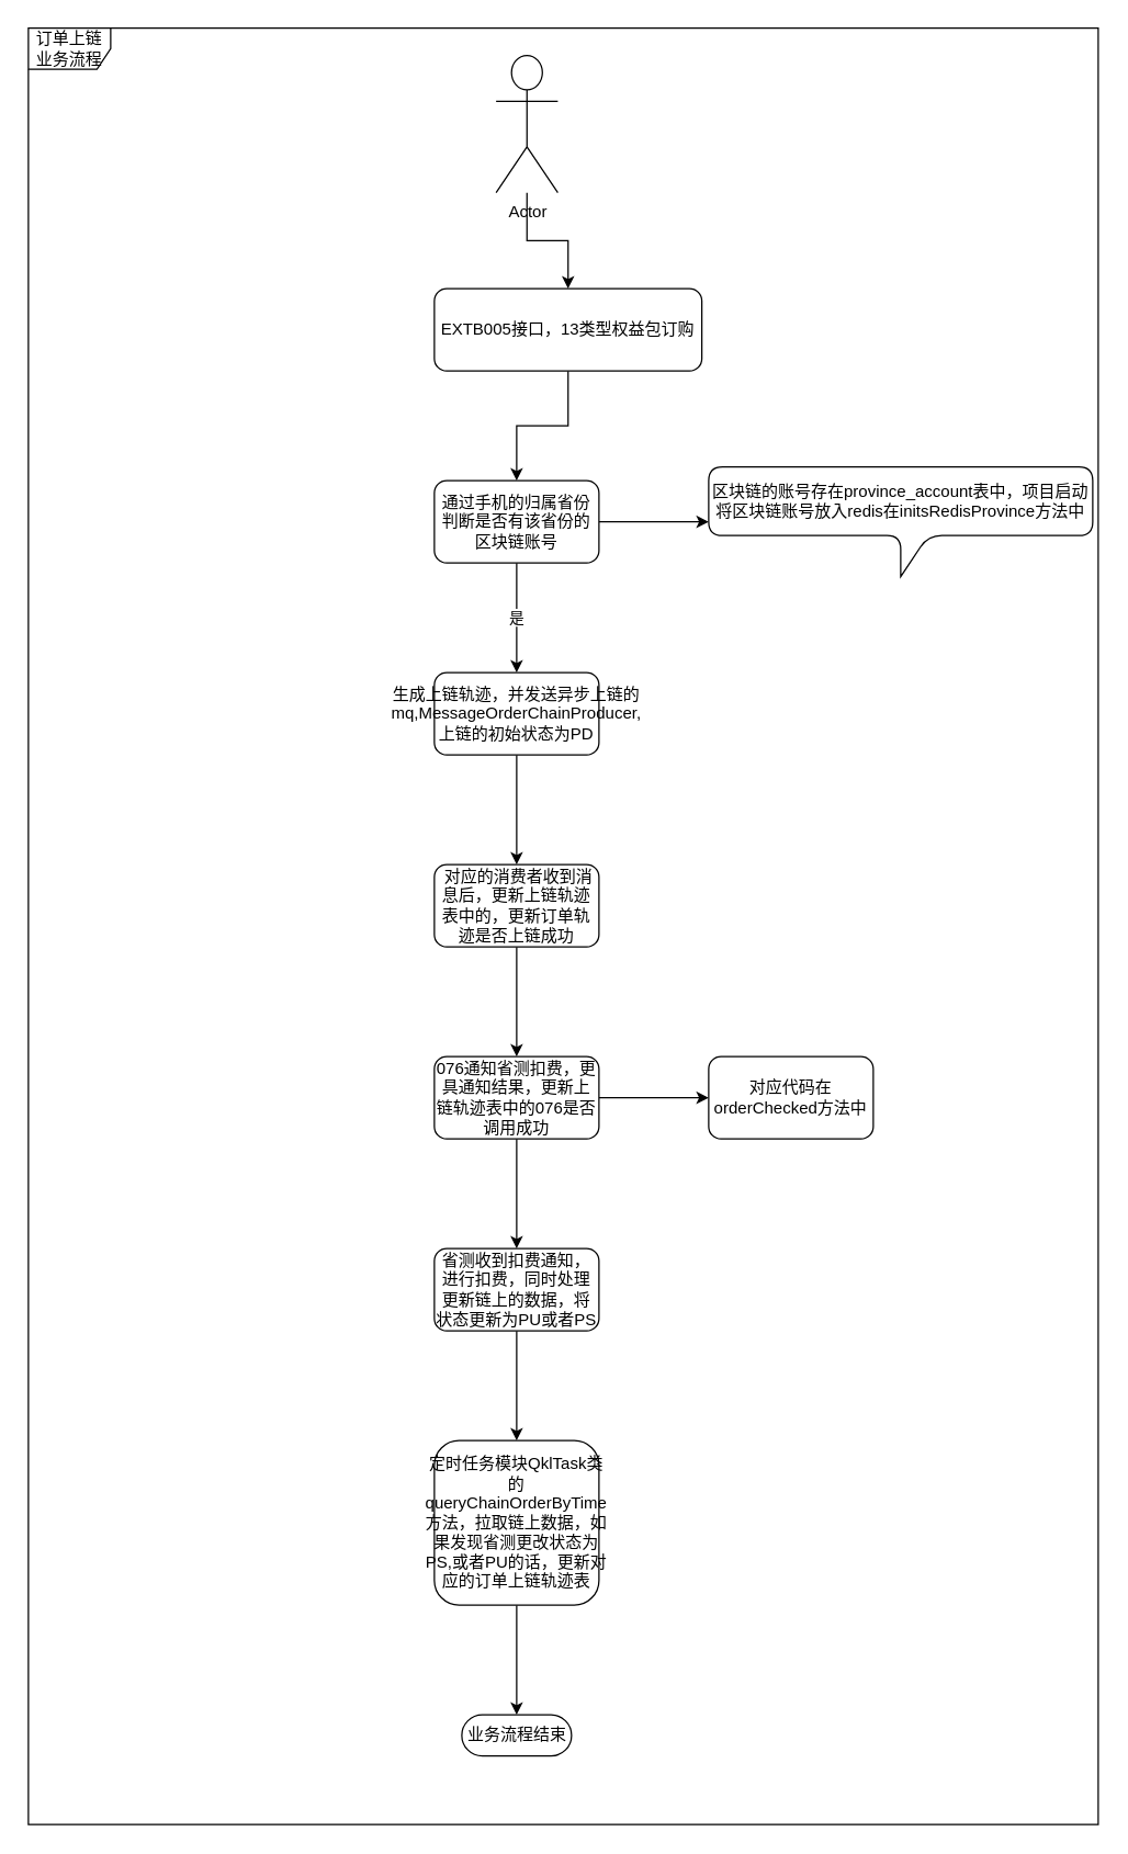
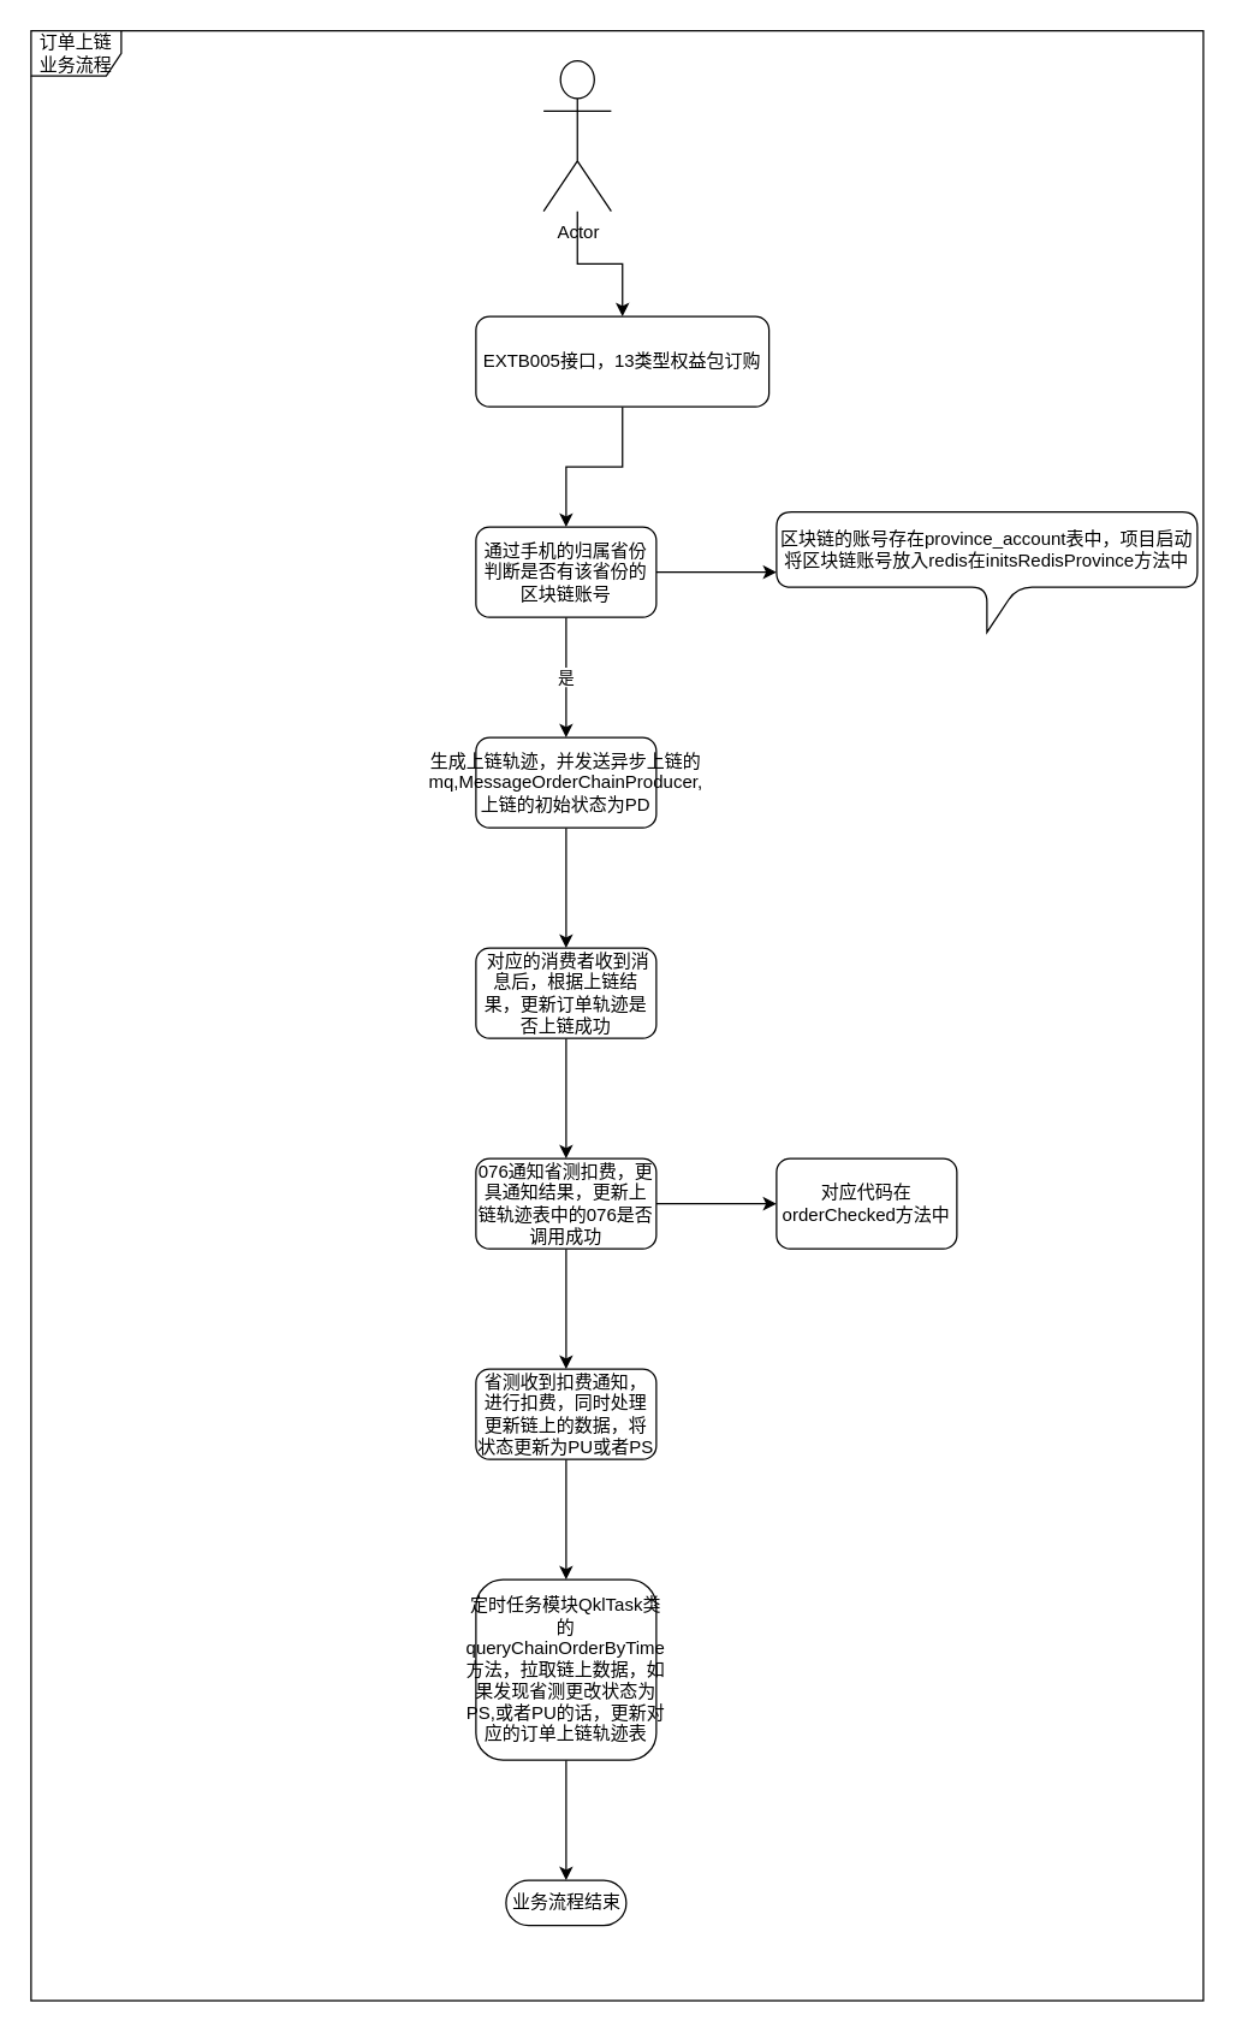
- <mxCell id="14" value="&amp;nbsp;对应的消费者收到消息后，更新上链轨迹表中的，更新订单轨迹是否上链成功" style="whiteSpace=wrap;html=1;rounded=1;" parent="1" vertex="1"><mxGeometry x="316" y="630" width="120" height="60" as="geometry" /></mxCell>
+ <mxCell id="14" value="&amp;nbsp;对应的消费者收到消息后，根据上链结果，更新订单轨迹是否上链成功" style="whiteSpace=wrap;html=1;rounded=1;" parent="1" vertex="1"><mxGeometry x="316" y="630" width="120" height="60" as="geometry" /></mxCell>
